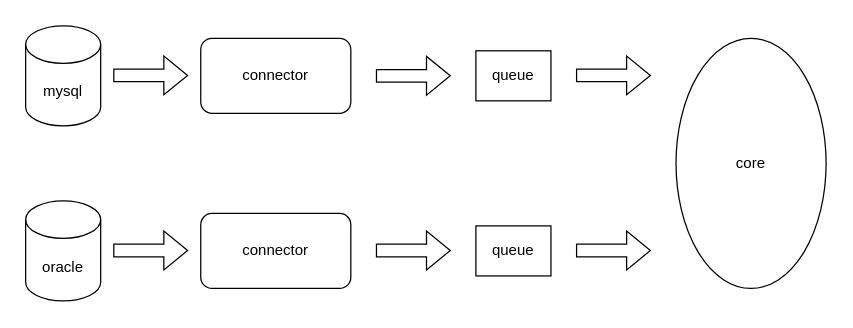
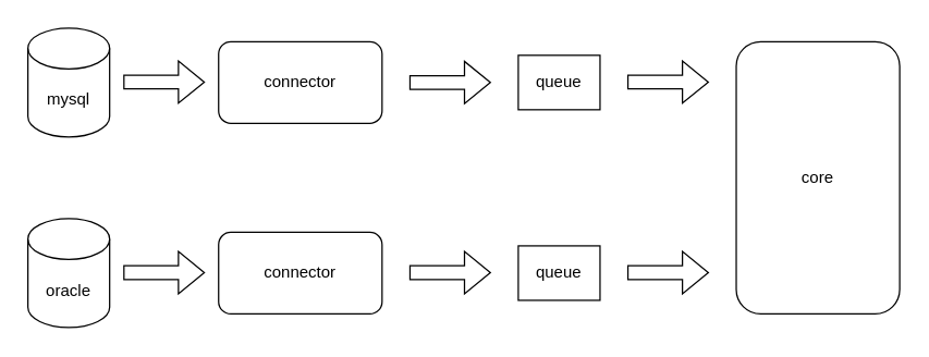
- <mxCell id="4" value="core" style="ellipse;whiteSpace=wrap;html=1;" vertex="1" parent="1"><mxGeometry x="540" y="30" width="120" height="200" as="geometry" /></mxCell>
+ <mxCell id="4" value="core" style="rounded=1;whiteSpace=wrap;html=1;" vertex="1" parent="1"><mxGeometry x="540" y="30" width="120" height="200" as="geometry" /></mxCell>
